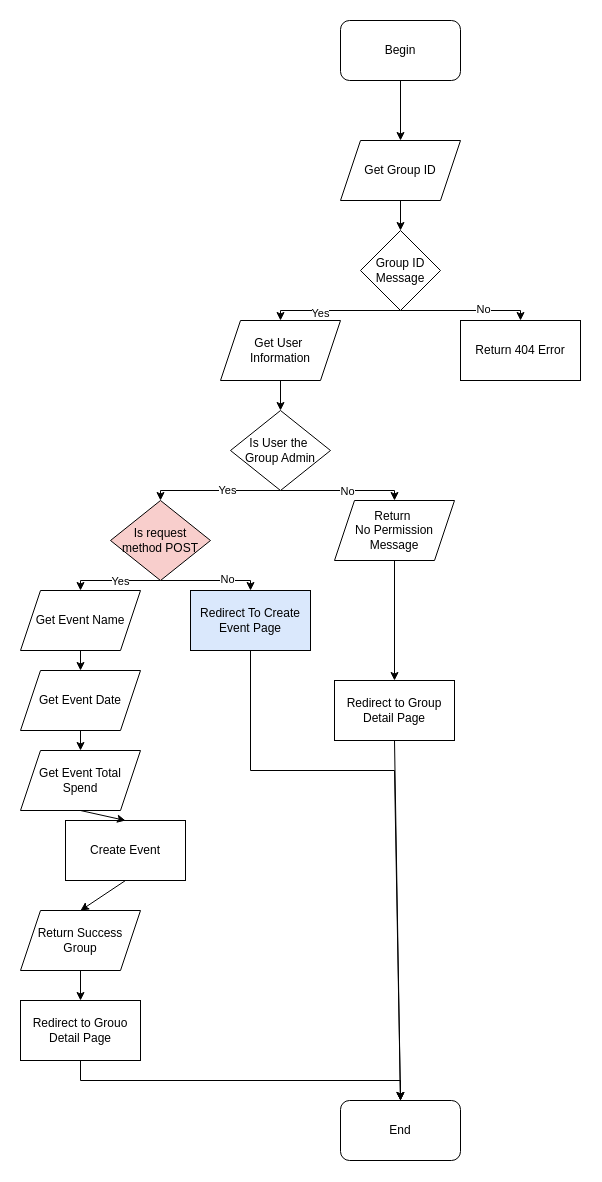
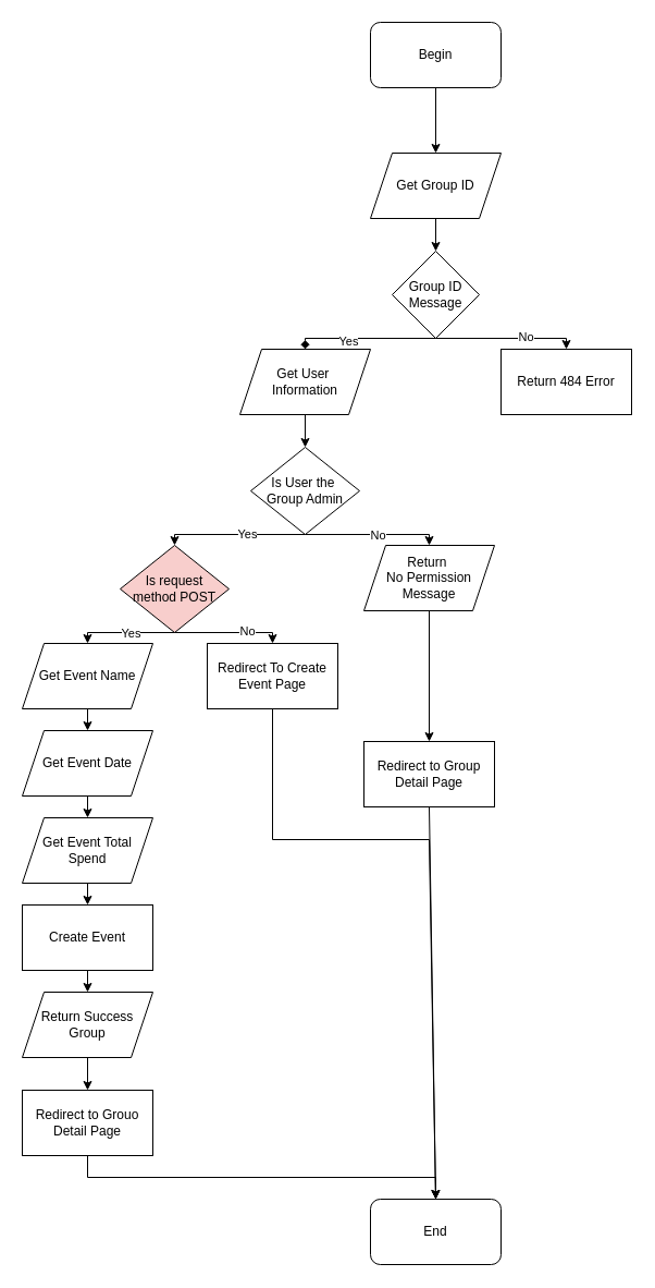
- <mxCell id="8" value="" style="endArrow=classic;html=1;rounded=0;exitX=0.5;exitY=1;exitDx=0;exitDy=0;entryX=0.5;entryY=0;entryDx=0;entryDy=0;" edge="1" parent="1" source="4" target="11"><mxGeometry width="50" height="50" relative="1" as="geometry"><mxPoint x="400" y="370" as="sourcePoint" /><mxPoint x="280" y="320" as="targetPoint" /><Array as="points"><mxPoint x="280" y="310" /></Array></mxGeometry></mxCell>
+ <mxCell id="8" value="" style="endArrow=diamond;html=1;rounded=0;exitX=0.5;exitY=1;exitDx=0;exitDy=0;entryX=0.5;entryY=0;entryDx=0;entryDy=0;" edge="1" parent="1" source="4" target="11"><mxGeometry width="50" height="50" relative="1" as="geometry"><mxPoint x="400" y="370" as="sourcePoint" /><mxPoint x="280" y="320" as="targetPoint" /><Array as="points"><mxPoint x="280" y="310" /></Array></mxGeometry></mxCell>
- <mxCell id="7" value="Return 404 Error" style="rounded=0;whiteSpace=wrap;html=1;" vertex="1" parent="1"><mxGeometry x="460" y="320" width="120" height="60" as="geometry" /></mxCell>
+ <mxCell id="7" value="Return 484 Error" style="rounded=0;whiteSpace=wrap;html=1;" vertex="1" parent="1"><mxGeometry x="460" y="320" width="120" height="60" as="geometry" /></mxCell>
- <mxCell id="27" value="Redirect To Create Event Page" style="rounded=0;whiteSpace=wrap;html=1;fillColor=#dae8fc;" vertex="1" parent="1"><mxGeometry x="190" y="590" width="120" height="60" as="geometry" /></mxCell>
+ <mxCell id="27" value="Redirect To Create Event Page" style="rounded=0;whiteSpace=wrap;html=1;" vertex="1" parent="1"><mxGeometry x="190" y="590" width="120" height="60" as="geometry" /></mxCell>
- <mxCell id="36" value="Create Event" style="rounded=0;whiteSpace=wrap;html=1;" vertex="1" parent="1"><mxGeometry x="65" y="820" width="120" height="60" as="geometry" /></mxCell>
+ <mxCell id="36" value="Create Event" style="rounded=0;whiteSpace=wrap;html=1;" vertex="1" parent="1"><mxGeometry x="20" y="830" width="120" height="60" as="geometry" /></mxCell>
